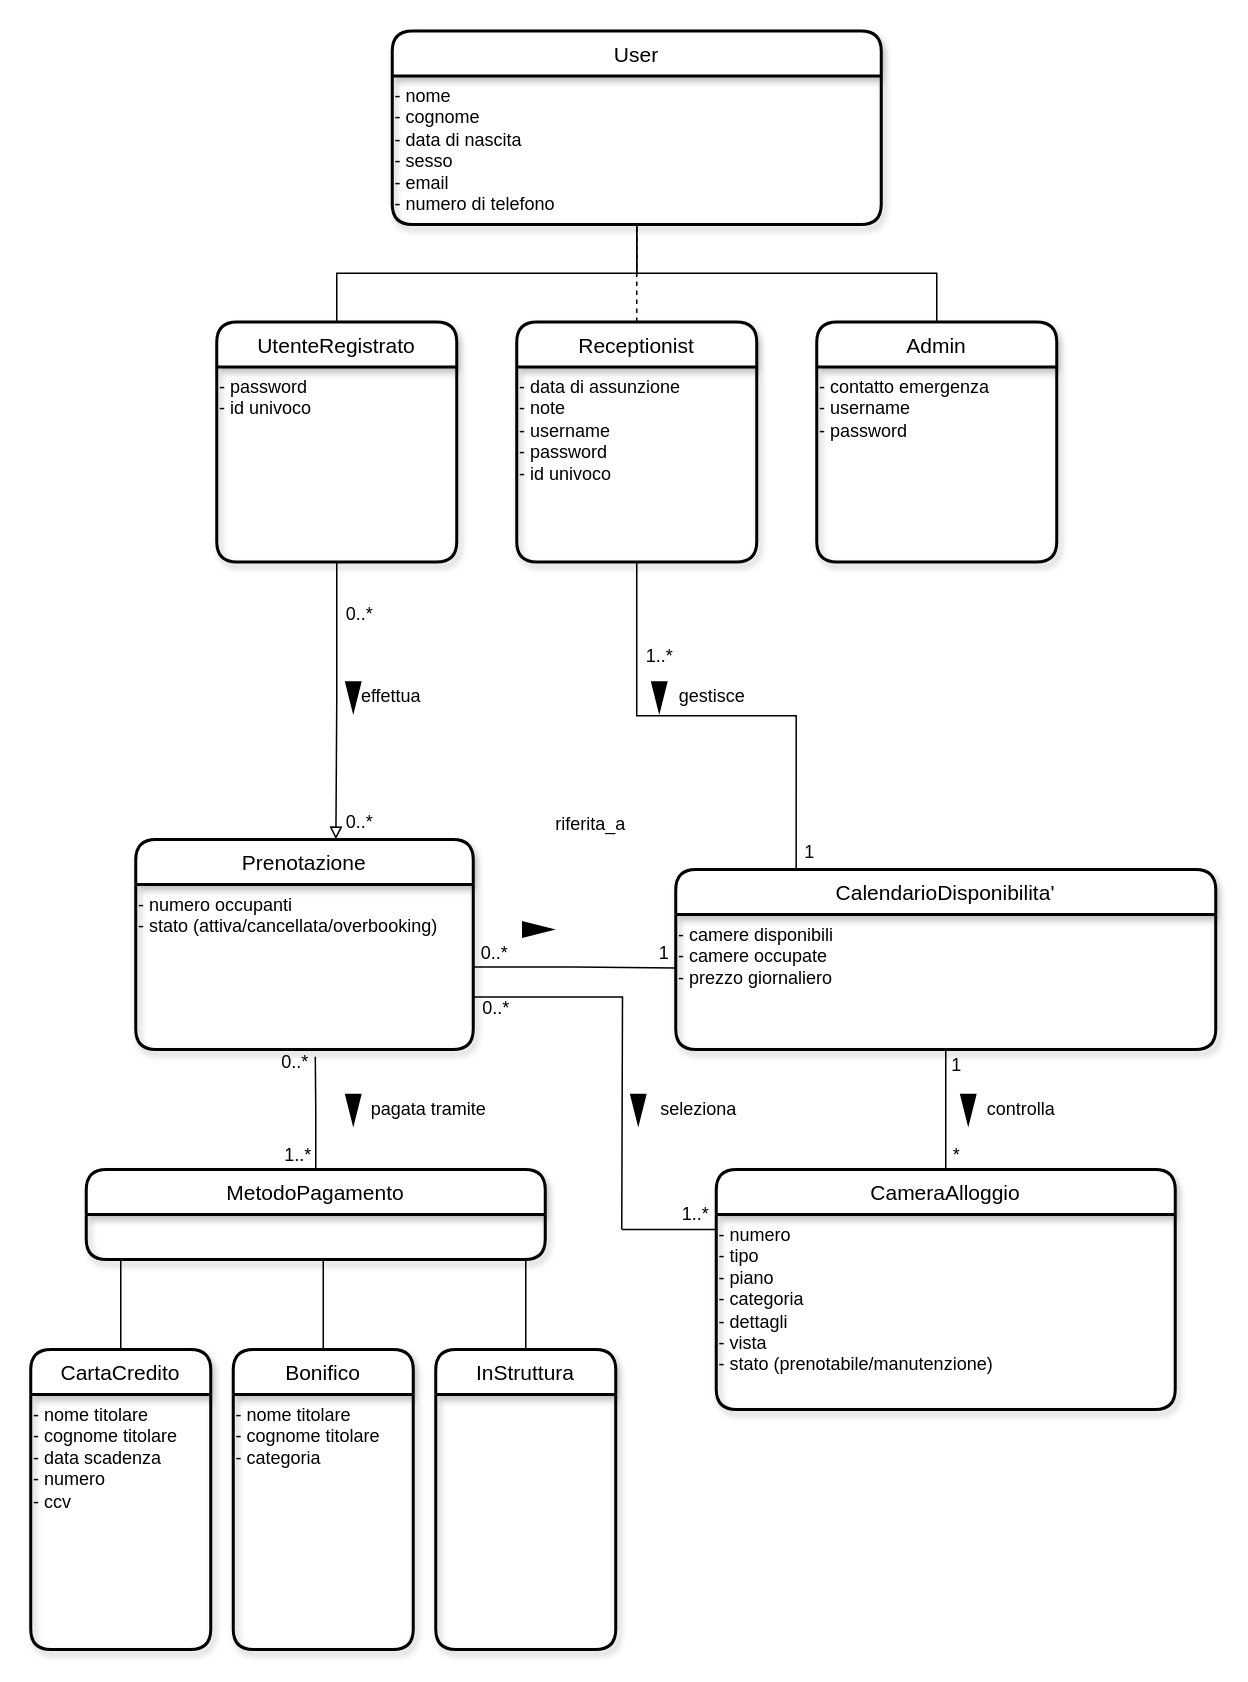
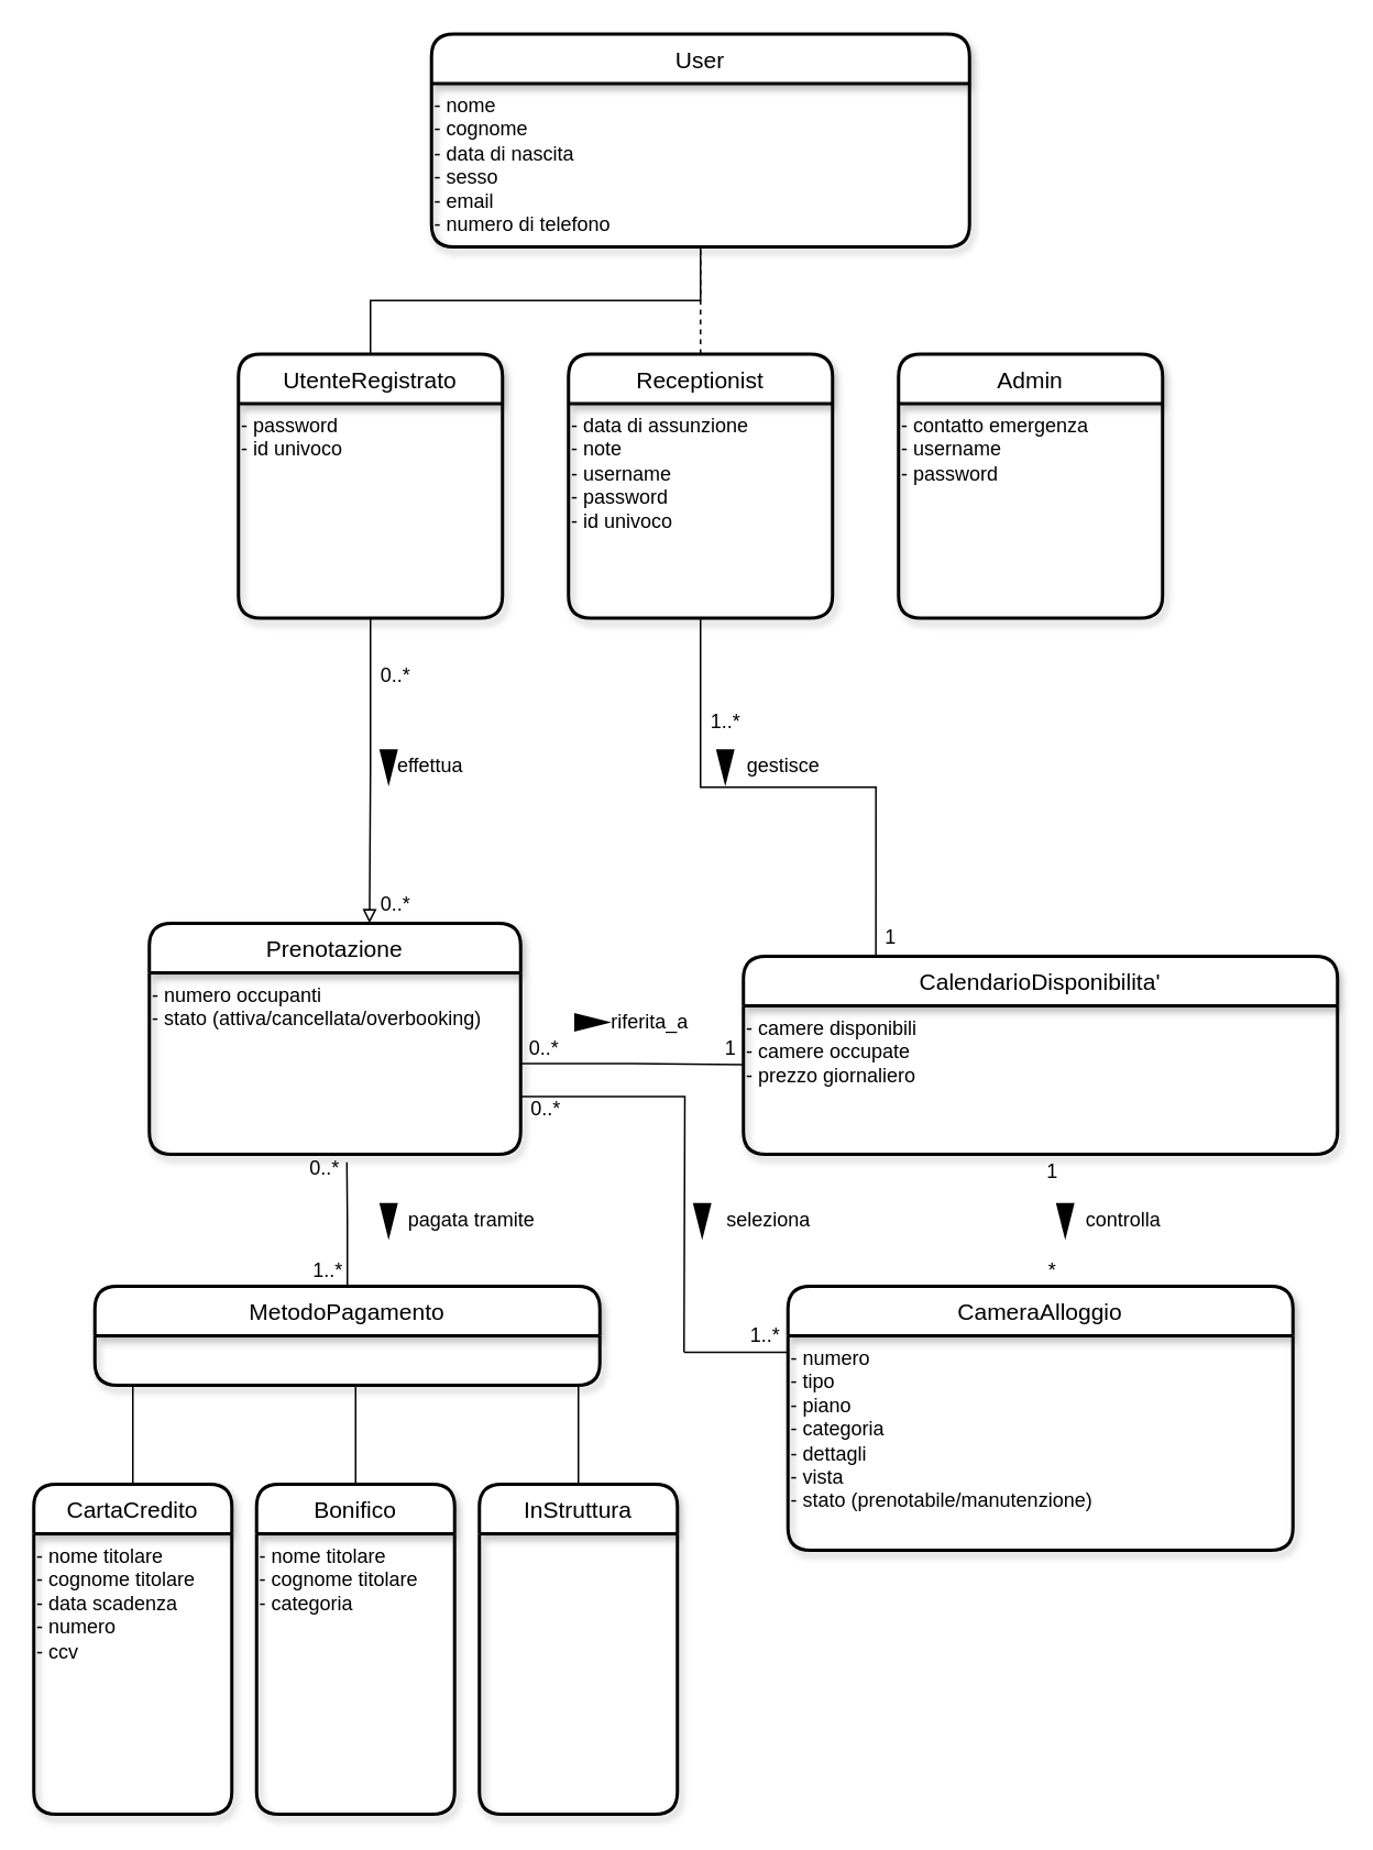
- <mxCell id="8" style="edgeStyle=orthogonalEdgeStyle;rounded=0;orthogonalLoop=1;jettySize=auto;html=1;exitX=0.5;exitY=0;exitDx=0;exitDy=0;entryX=0.5;entryY=1;entryDx=0;entryDy=0;endArrow=none;endFill=0;" parent="1" source="9" target="2" edge="1"><mxGeometry relative="1" as="geometry" /></mxCell>
- <mxCell id="38" value="riferita_a" style="text;html=1;align=center;verticalAlign=middle;resizable=0;points=[];autosize=1;strokeColor=none;fillColor=none;" parent="1" vertex="1"><mxGeometry x="363" y="539" width="60" height="20" as="geometry" /></mxCell>
+ <mxCell id="38" value="riferita_a" style="text;html=1;align=center;verticalAlign=middle;resizable=0;points=[];autosize=1;strokeColor=none;fillColor=none;" parent="1" vertex="1"><mxGeometry x="363" y="609" width="60" height="20" as="geometry" /></mxCell>
- <mxCell id="14" style="edgeStyle=orthogonalEdgeStyle;rounded=0;orthogonalLoop=1;jettySize=auto;html=1;entryX=0.5;entryY=0;entryDx=0;entryDy=0;endArrow=none;endFill=0;" parent="1" source="15" target="12" edge="1"><mxGeometry relative="1" as="geometry" /></mxCell>
